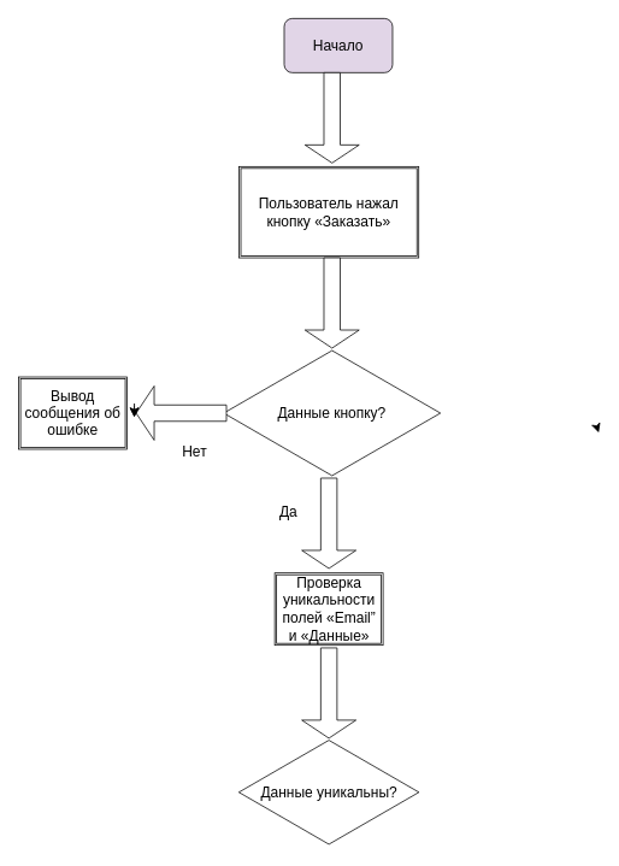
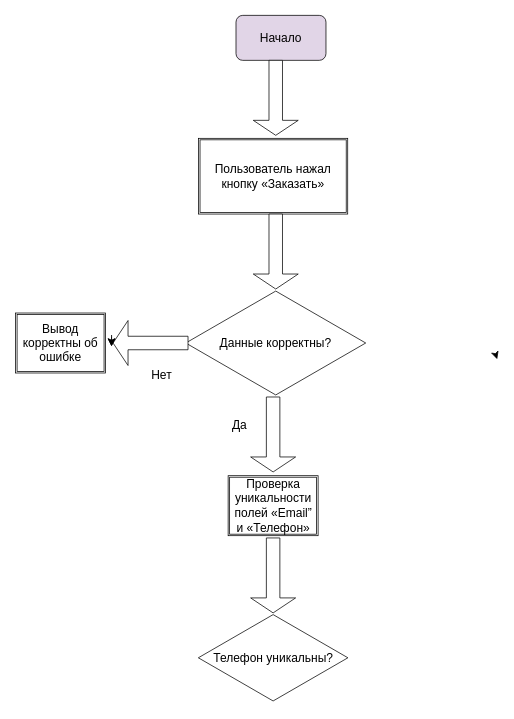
- <mxCell id="11" value="Вывод сообщения об ошибке" style="shape=ext;double=1;rounded=0;whiteSpace=wrap;html=1;fontSize=16;" parent="1" vertex="1"><mxGeometry x="20" y="417" width="120" height="80" as="geometry" /></mxCell>
+ <mxCell id="11" value="Вывод корректны об ошибке" style="shape=ext;double=1;rounded=0;whiteSpace=wrap;html=1;fontSize=16;" parent="1" vertex="1"><mxGeometry x="20" y="417" width="120" height="80" as="geometry" /></mxCell>
- <mxCell id="6" value="Данные кнопку?" style="html=1;whiteSpace=wrap;aspect=fixed;shape=isoRectangle;fontSize=16;" parent="1" vertex="1"><mxGeometry x="247" y="385" width="240" height="144" as="geometry" /></mxCell>
+ <mxCell id="6" value="Данные корректны?" style="html=1;whiteSpace=wrap;aspect=fixed;shape=isoRectangle;fontSize=16;" parent="1" vertex="1"><mxGeometry x="247" y="385" width="240" height="144" as="geometry" /></mxCell>
- <mxCell id="15" value="Проверка уникальности полей «Email” и «Данные»" style="shape=ext;double=1;rounded=0;whiteSpace=wrap;html=1;fontSize=16;" parent="1" vertex="1"><mxGeometry x="303.5" y="634" width="120" height="80" as="geometry" /></mxCell>
+ <mxCell id="15" value="Проверка уникальности полей «Email” и «Телефон»" style="shape=ext;double=1;rounded=0;whiteSpace=wrap;html=1;fontSize=16;" parent="1" vertex="1"><mxGeometry x="303.5" y="634" width="120" height="80" as="geometry" /></mxCell>
- <mxCell id="17" value="Данные уникальны?" style="html=1;whiteSpace=wrap;aspect=fixed;shape=isoRectangle;fontSize=16;" parent="1" vertex="1"><mxGeometry x="263.75" y="817" width="199.5" height="119.7" as="geometry" /></mxCell>
+ <mxCell id="17" value="Телефон уникальны?" style="html=1;whiteSpace=wrap;aspect=fixed;shape=isoRectangle;fontSize=16;" parent="1" vertex="1"><mxGeometry x="263.75" y="817" width="199.5" height="119.7" as="geometry" /></mxCell>
